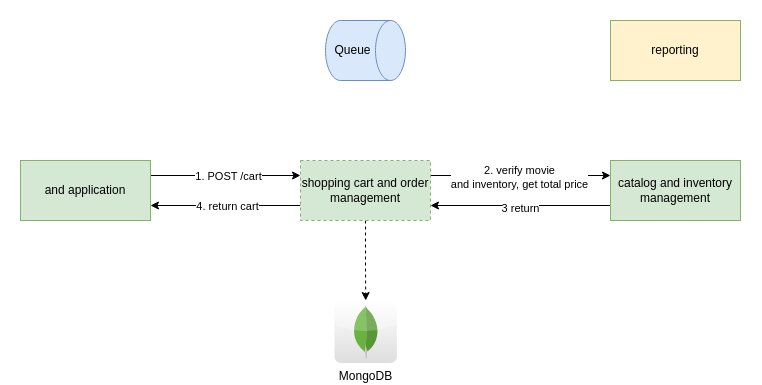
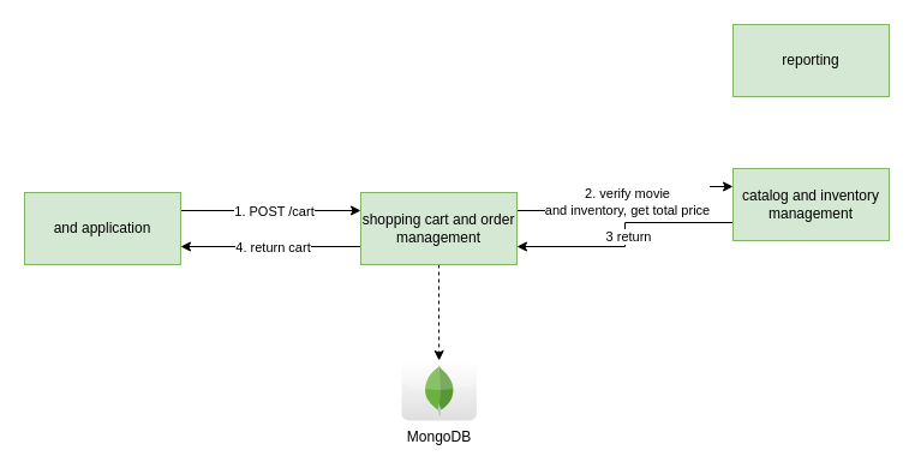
- <mxCell id="15" value="Queue" style="shape=cylinder3;whiteSpace=wrap;html=1;boundedLbl=1;backgroundOutline=1;size=15;direction=south;fillColor=#dae8fc;strokeColor=#6c8ebf;" vertex="1" parent="1"><mxGeometry x="325" y="20" width="80" height="60" as="geometry" /></mxCell>
- <mxCell id="14" value="reporting" style="rounded=0;whiteSpace=wrap;html=1;fillColor=#fff2cc;strokeColor=#82b366;" vertex="1" parent="1"><mxGeometry x="610" y="20" width="130" height="60" as="geometry" /></mxCell>
+ <mxCell id="14" value="reporting" style="rounded=0;whiteSpace=wrap;html=1;fillColor=#d5e8d4;strokeColor=#82b366;" vertex="1" parent="1"><mxGeometry x="610" y="20" width="130" height="60" as="geometry" /></mxCell>
- <mxCell id="10" value="shopping cart and order management" style="rounded=0;whiteSpace=wrap;html=1;fillColor=#d5e8d4;strokeColor=#82b366;dashed=1;" vertex="1" parent="1"><mxGeometry x="300" y="160" width="130" height="60" as="geometry" /></mxCell>
+ <mxCell id="10" value="shopping cart and order management" style="rounded=0;whiteSpace=wrap;html=1;fillColor=#d5e8d4;strokeColor=#82b366;" vertex="1" parent="1"><mxGeometry x="300" y="160" width="130" height="60" as="geometry" /></mxCell>
- <mxCell id="13" value="catalog and inventory management" style="rounded=0;whiteSpace=wrap;html=1;fillColor=#d5e8d4;strokeColor=#82b366;" vertex="1" parent="1"><mxGeometry x="610" y="160" width="130" height="60" as="geometry" /></mxCell>
+ <mxCell id="13" value="catalog and inventory management" style="rounded=0;whiteSpace=wrap;html=1;fillColor=#d5e8d4;strokeColor=#82b366;" vertex="1" parent="1"><mxGeometry x="610" y="140" width="130" height="60" as="geometry" /></mxCell>
- <mxCell id="16" value="MongoDB" style="dashed=0;outlineConnect=0;html=1;align=center;labelPosition=center;verticalLabelPosition=bottom;verticalAlign=top;shape=mxgraph.webicons.mongodb;gradientColor=#DFDEDE" vertex="1" parent="1"><mxGeometry x="334" y="300" width="62.4" height="62.4" as="geometry" /></mxCell>
+ <mxCell id="16" value="MongoDB" style="dashed=0;outlineConnect=0;html=1;align=center;labelPosition=center;verticalLabelPosition=bottom;verticalAlign=top;shape=mxgraph.webicons.mongodb;gradientColor=#DFDEDE" vertex="1" parent="1"><mxGeometry x="334" y="300" width="62.4" height="50" as="geometry" /></mxCell>
